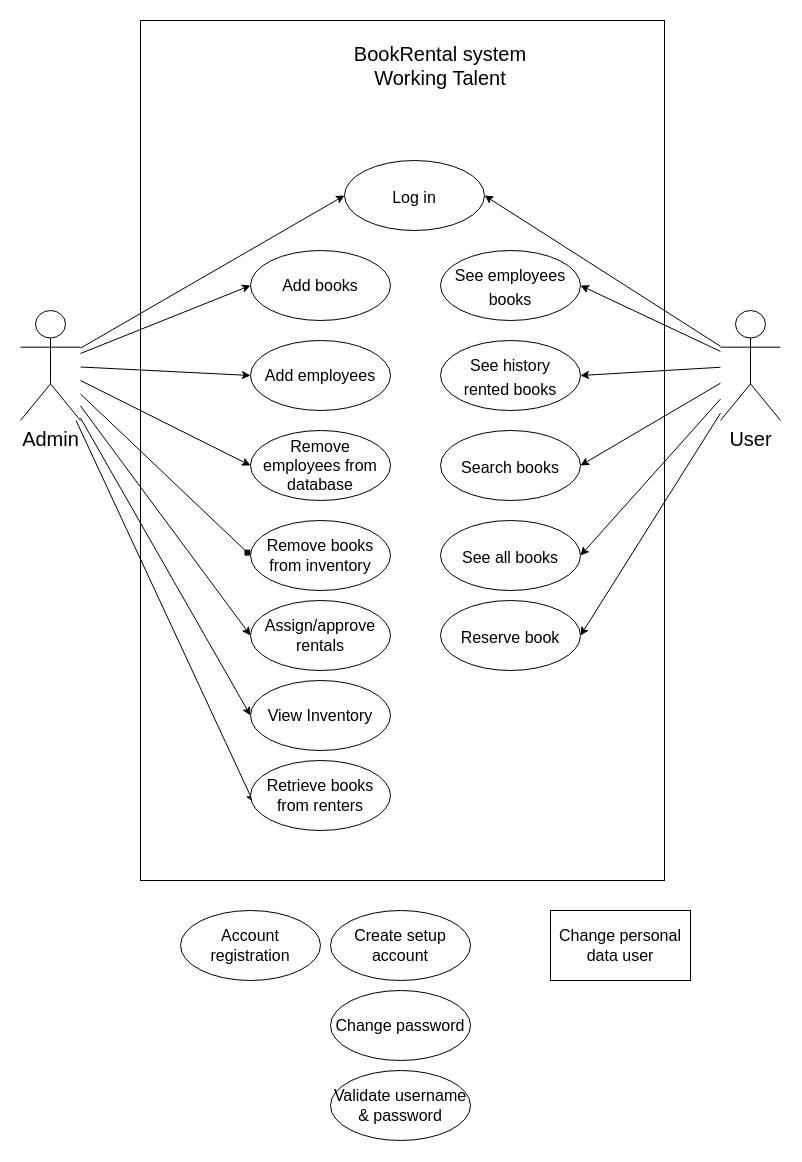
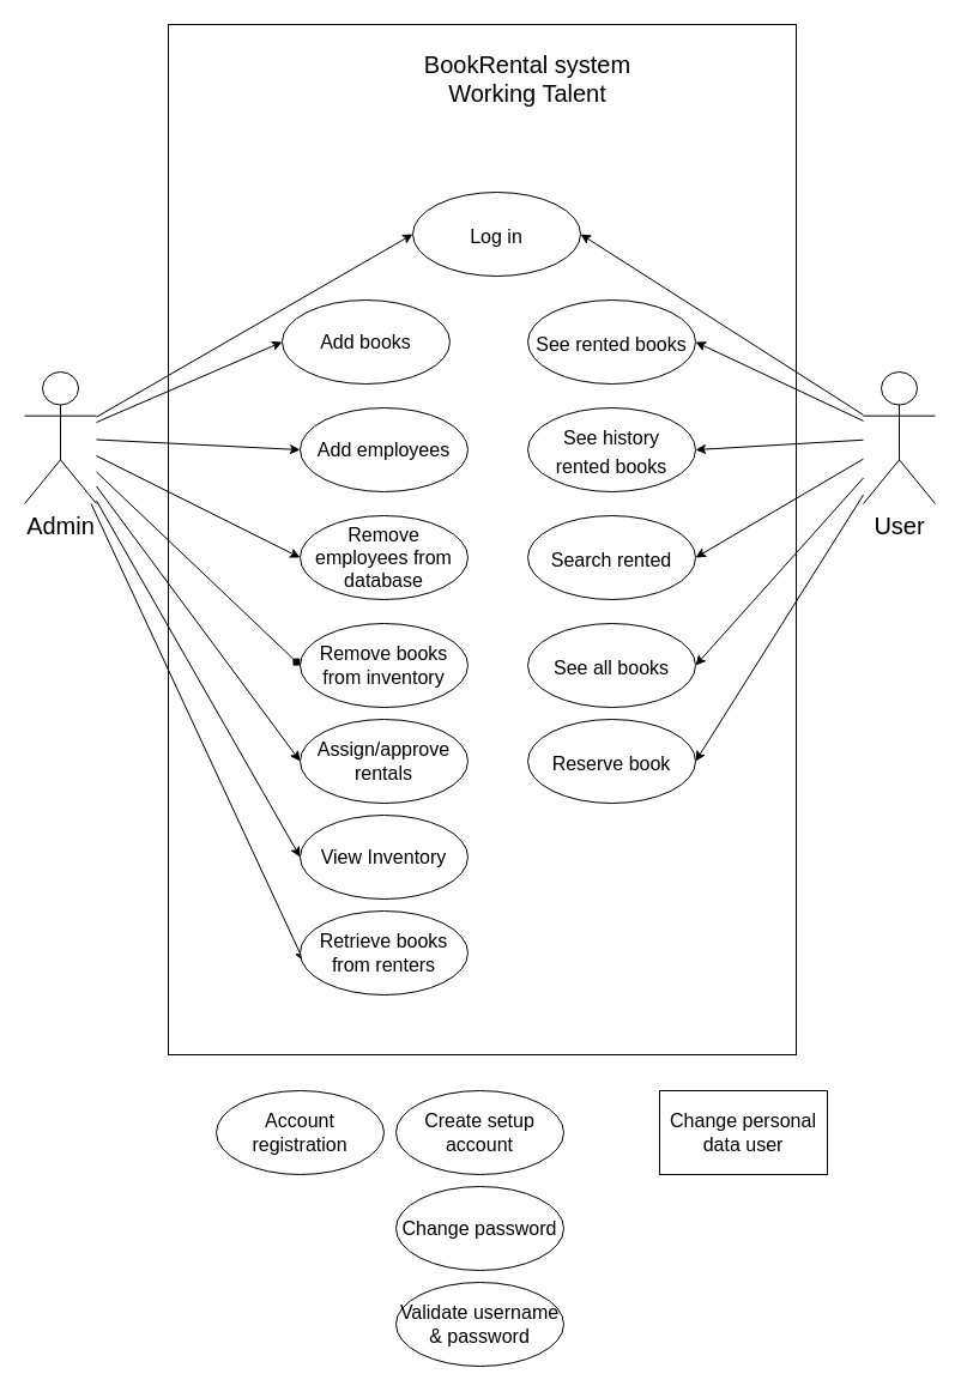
- <mxCell id="13" value="Add books" style="ellipse;whiteSpace=wrap;html=1;fontSize=16;" parent="1" vertex="1"><mxGeometry x="250" y="250" width="140" height="70" as="geometry" /></mxCell>
+ <mxCell id="13" value="Add books" style="ellipse;whiteSpace=wrap;html=1;fontSize=16;" parent="1" vertex="1"><mxGeometry x="235" y="250" width="140" height="70" as="geometry" /></mxCell>
- <mxCell id="29" value="&lt;font style=&quot;font-size: 16px;&quot;&gt;See employees books&lt;/font&gt;" style="ellipse;whiteSpace=wrap;html=1;fontSize=20;" parent="1" vertex="1"><mxGeometry x="440" y="250" width="140" height="70" as="geometry" /></mxCell>
+ <mxCell id="29" value="&lt;font style=&quot;font-size: 16px;&quot;&gt;See rented books&lt;/font&gt;" style="ellipse;whiteSpace=wrap;html=1;fontSize=20;" parent="1" vertex="1"><mxGeometry x="440" y="250" width="140" height="70" as="geometry" /></mxCell>
- <mxCell id="28" value="&lt;font style=&quot;font-size: 16px;&quot;&gt;Search books&lt;/font&gt;" style="ellipse;whiteSpace=wrap;html=1;fontSize=20;" parent="1" vertex="1"><mxGeometry x="440" y="430" width="140" height="70" as="geometry" /></mxCell>
+ <mxCell id="28" value="&lt;font style=&quot;font-size: 16px;&quot;&gt;Search rented&lt;/font&gt;" style="ellipse;whiteSpace=wrap;html=1;fontSize=20;" parent="1" vertex="1"><mxGeometry x="440" y="430" width="140" height="70" as="geometry" /></mxCell>
